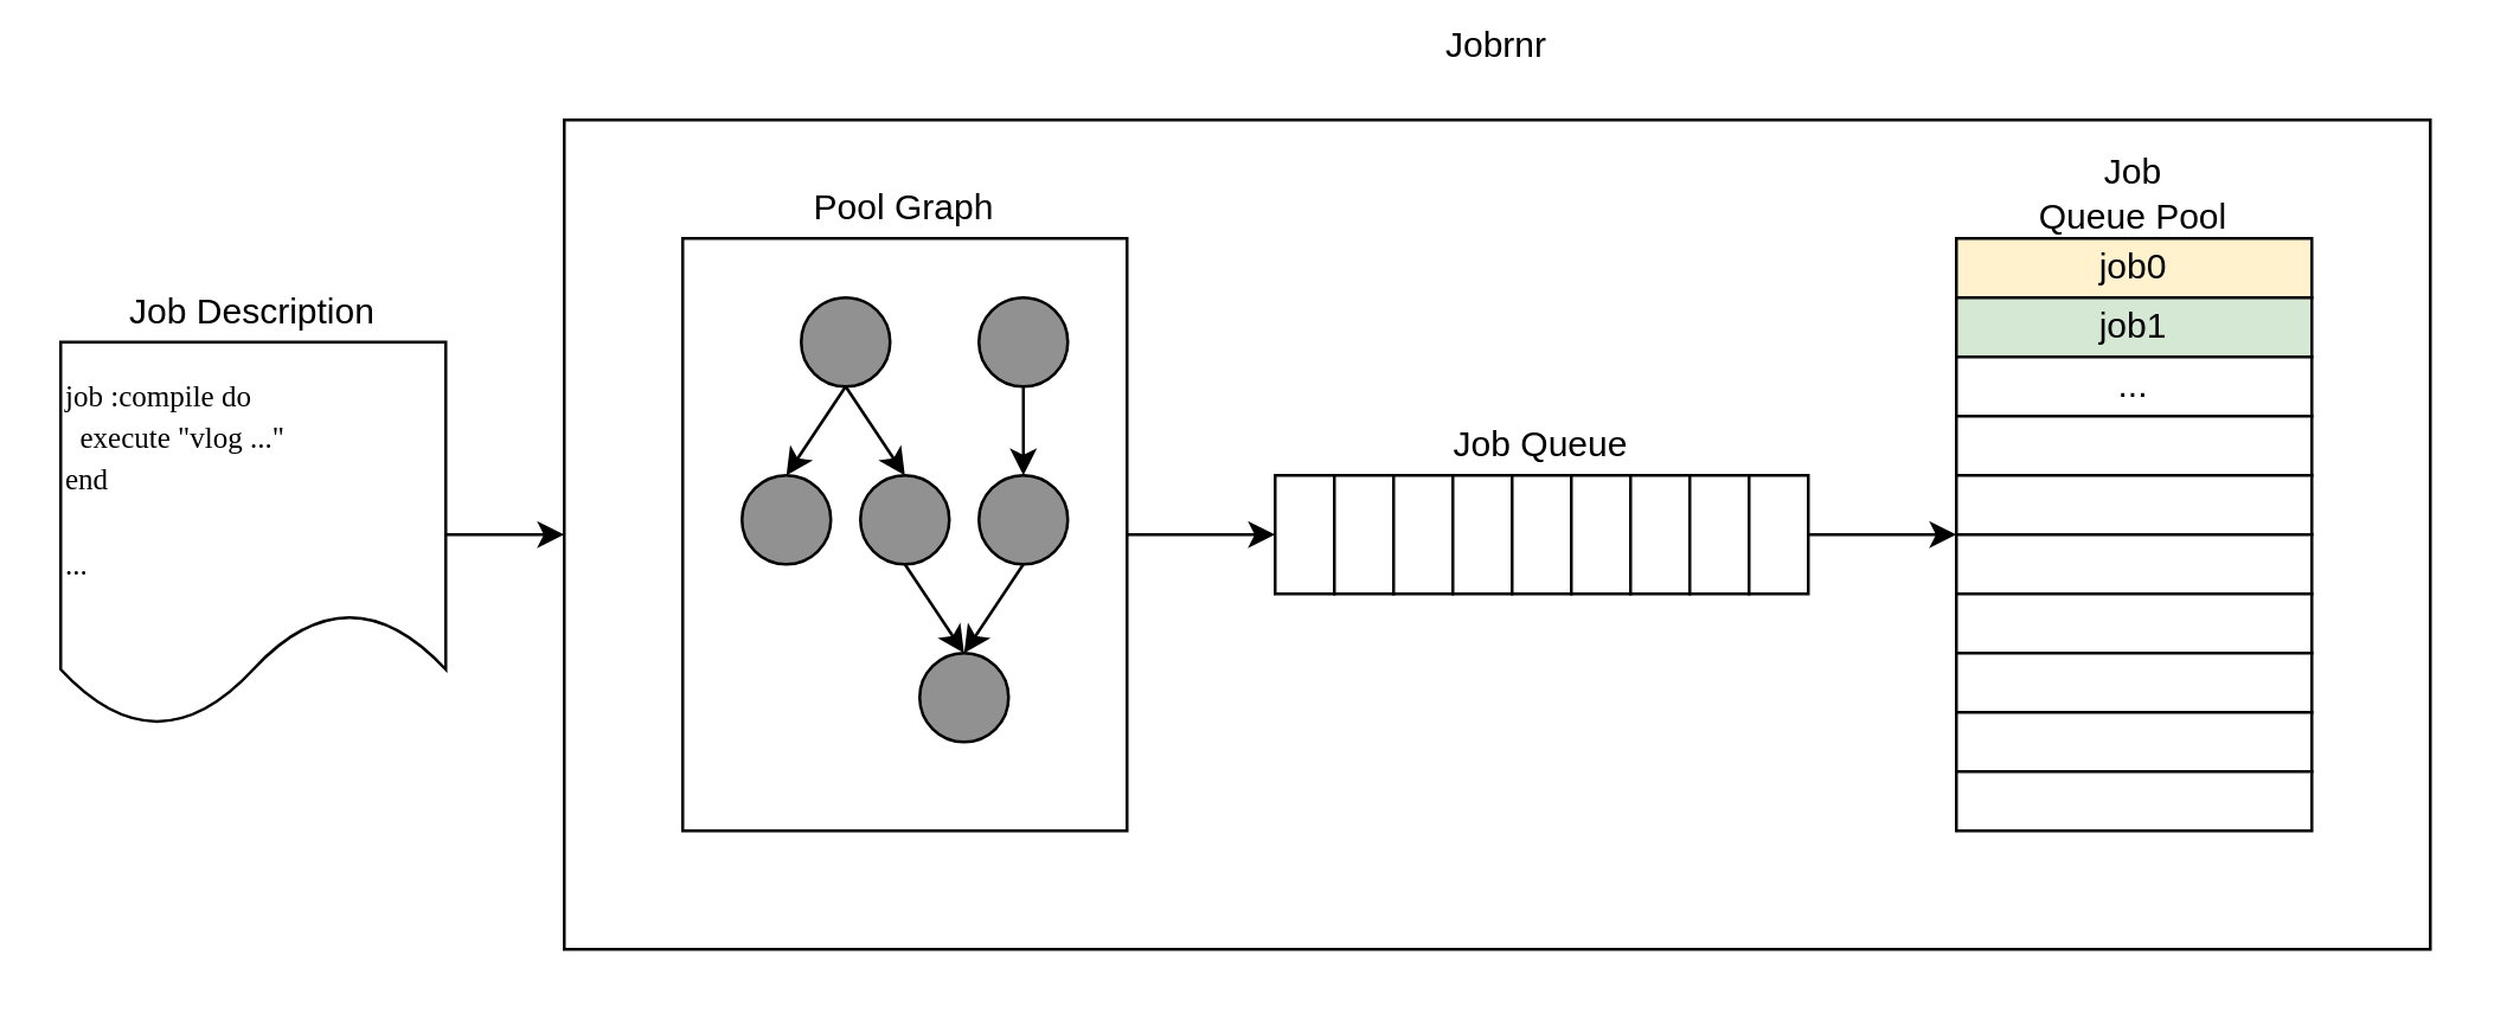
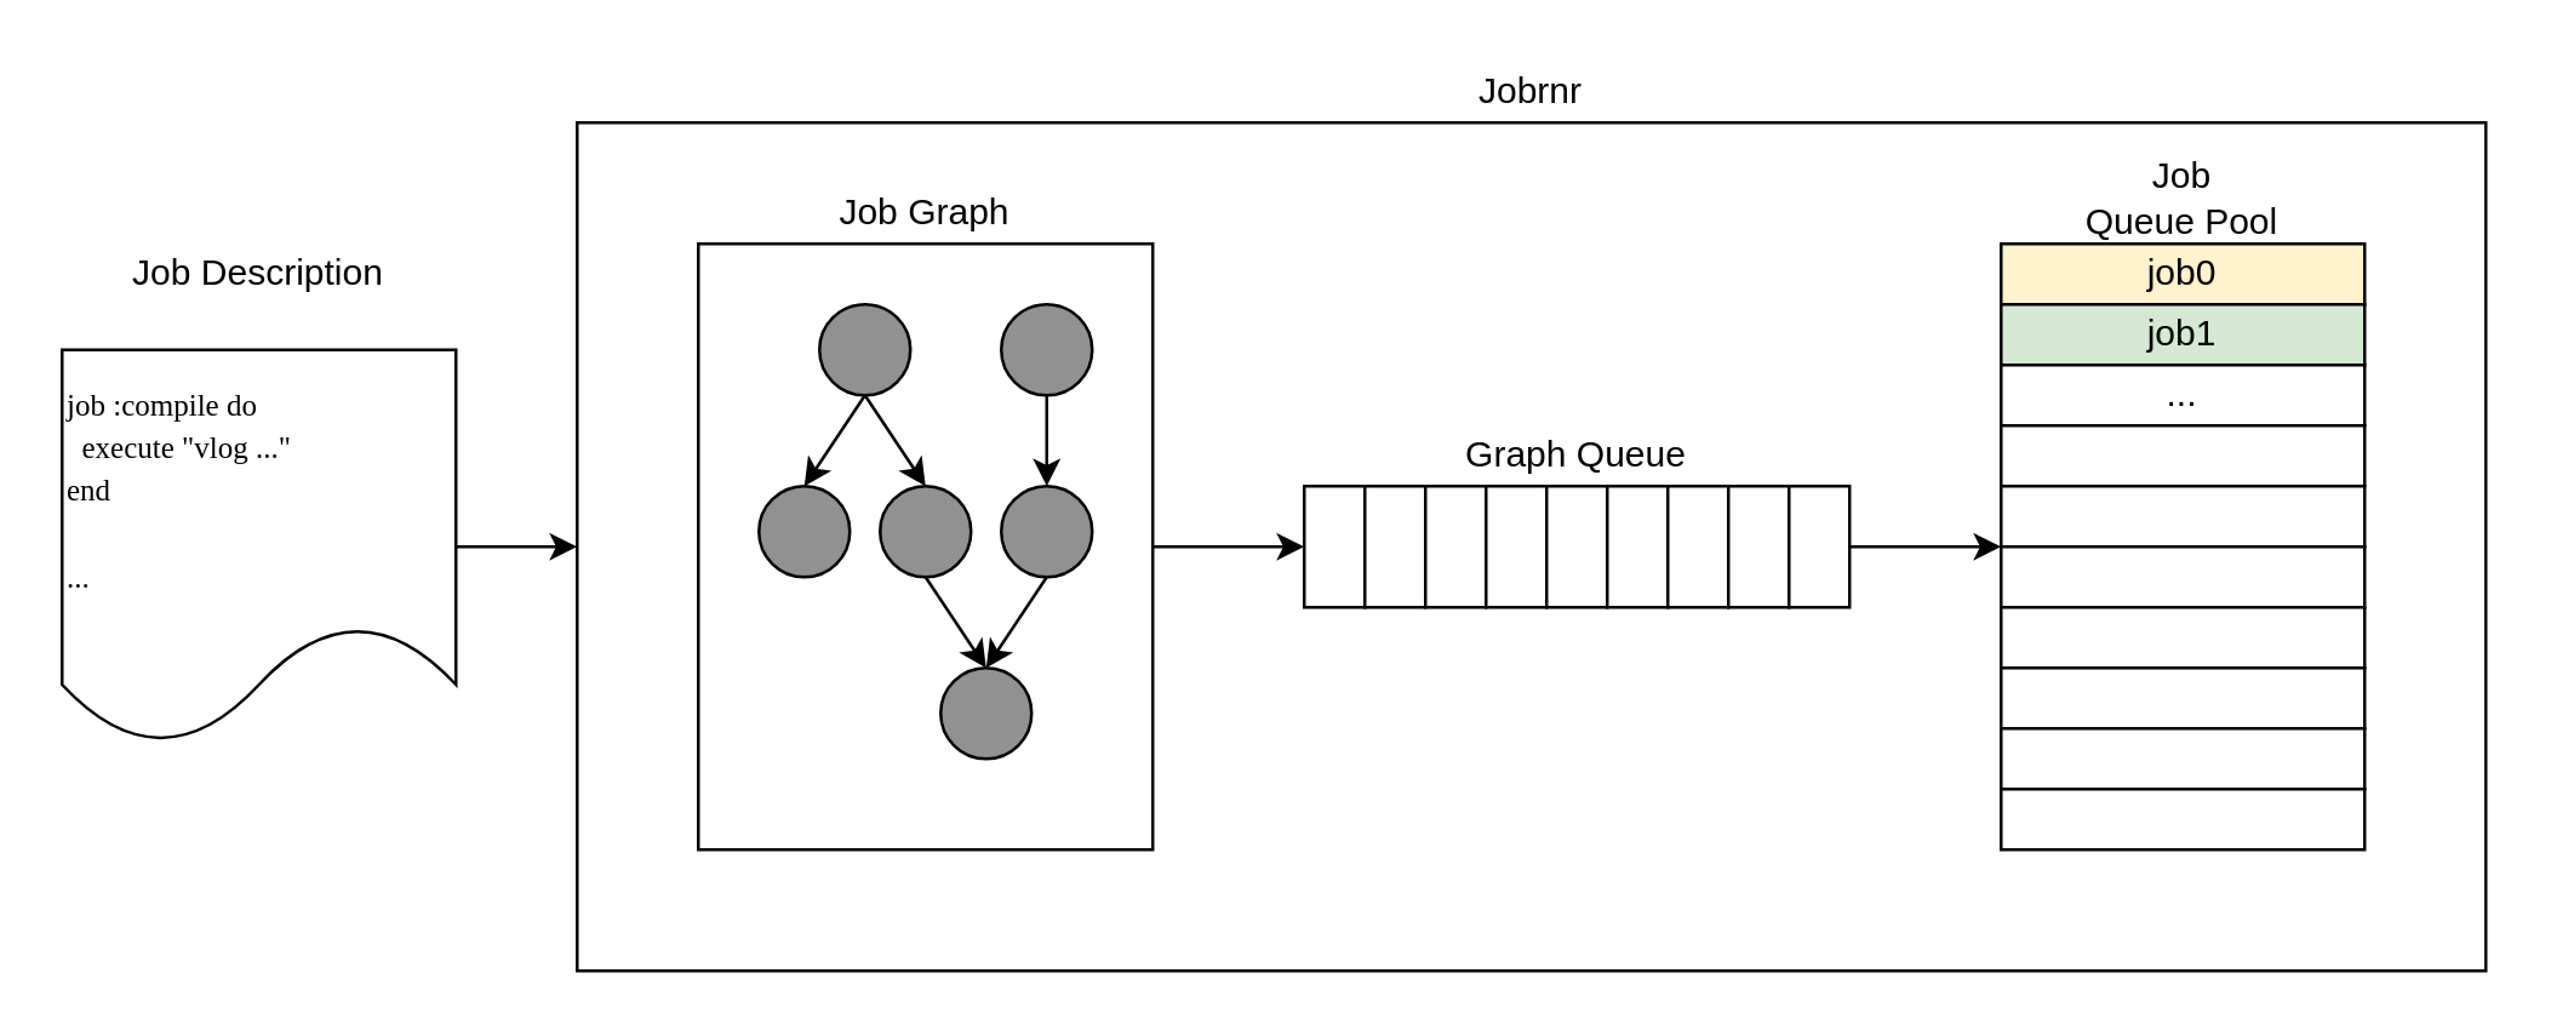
- <mxCell id="43" value="Jobrnr" style="text;html=1;strokeColor=none;fillColor=none;align=center;verticalAlign=middle;whiteSpace=wrap;rounded=0;" vertex="1" parent="1"><mxGeometry x="190" y="5" width="630" height="20" as="geometry" /></mxCell>
+ <mxCell id="43" value="Jobrnr" style="text;html=1;strokeColor=none;fillColor=none;align=center;verticalAlign=middle;whiteSpace=wrap;rounded=0;" vertex="1" parent="1"><mxGeometry x="190" y="20" width="630" height="20" as="geometry" /></mxCell>
- <mxCell id="39" value="Pool Graph" style="text;html=1;strokeColor=none;fillColor=none;align=center;verticalAlign=middle;whiteSpace=wrap;rounded=0;" vertex="1" parent="1"><mxGeometry x="230" y="60" width="150" height="20" as="geometry" /></mxCell>
+ <mxCell id="39" value="Job Graph" style="text;html=1;strokeColor=none;fillColor=none;align=center;verticalAlign=middle;whiteSpace=wrap;rounded=0;" vertex="1" parent="1"><mxGeometry x="230" y="60" width="150" height="20" as="geometry" /></mxCell>
- <mxCell id="42" value="Job Description" style="text;html=1;strokeColor=none;fillColor=none;align=center;verticalAlign=middle;whiteSpace=wrap;rounded=0;" vertex="1" parent="1"><mxGeometry x="20" y="95" width="130" height="20" as="geometry" /></mxCell>
+ <mxCell id="42" value="Job Description" style="text;html=1;strokeColor=none;fillColor=none;align=center;verticalAlign=middle;whiteSpace=wrap;rounded=0;" vertex="1" parent="1"><mxGeometry x="20" y="80" width="130" height="20" as="geometry" /></mxCell>
- <mxCell id="40" value="Job Queue" style="text;html=1;strokeColor=none;fillColor=none;align=center;verticalAlign=middle;whiteSpace=wrap;rounded=0;" vertex="1" parent="1"><mxGeometry x="430" y="140" width="180" height="20" as="geometry" /></mxCell>
+ <mxCell id="40" value="Graph Queue" style="text;html=1;strokeColor=none;fillColor=none;align=center;verticalAlign=middle;whiteSpace=wrap;rounded=0;" vertex="1" parent="1"><mxGeometry x="430" y="140" width="180" height="20" as="geometry" /></mxCell>
